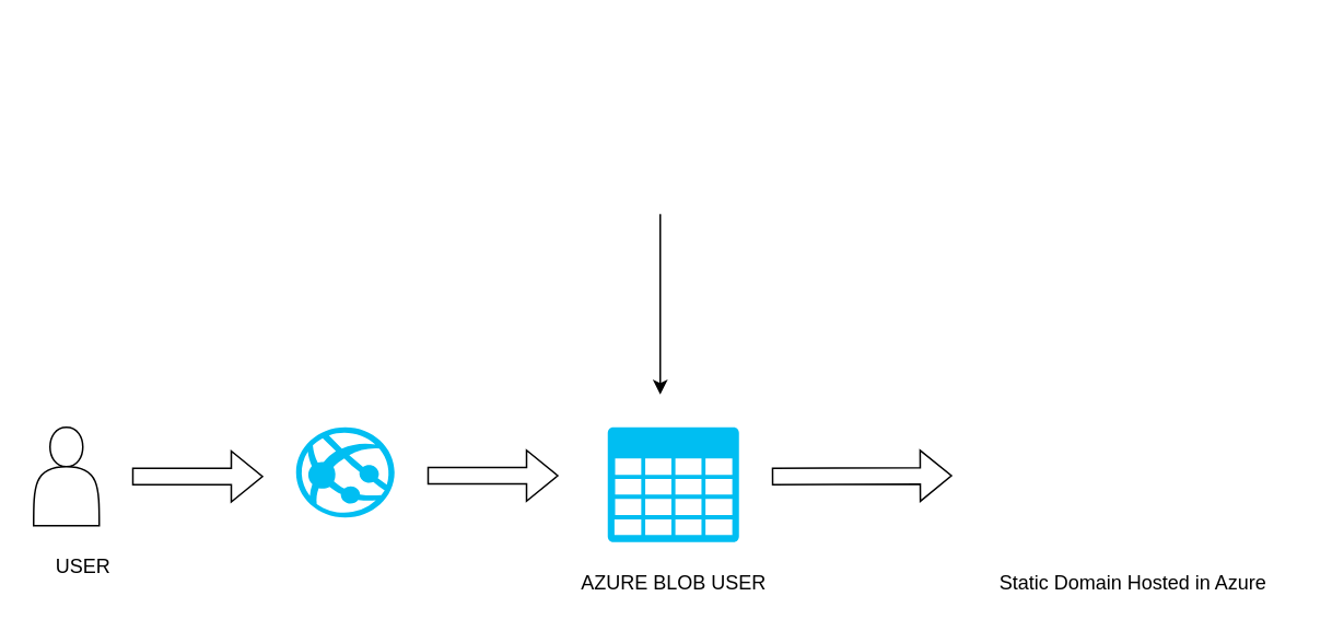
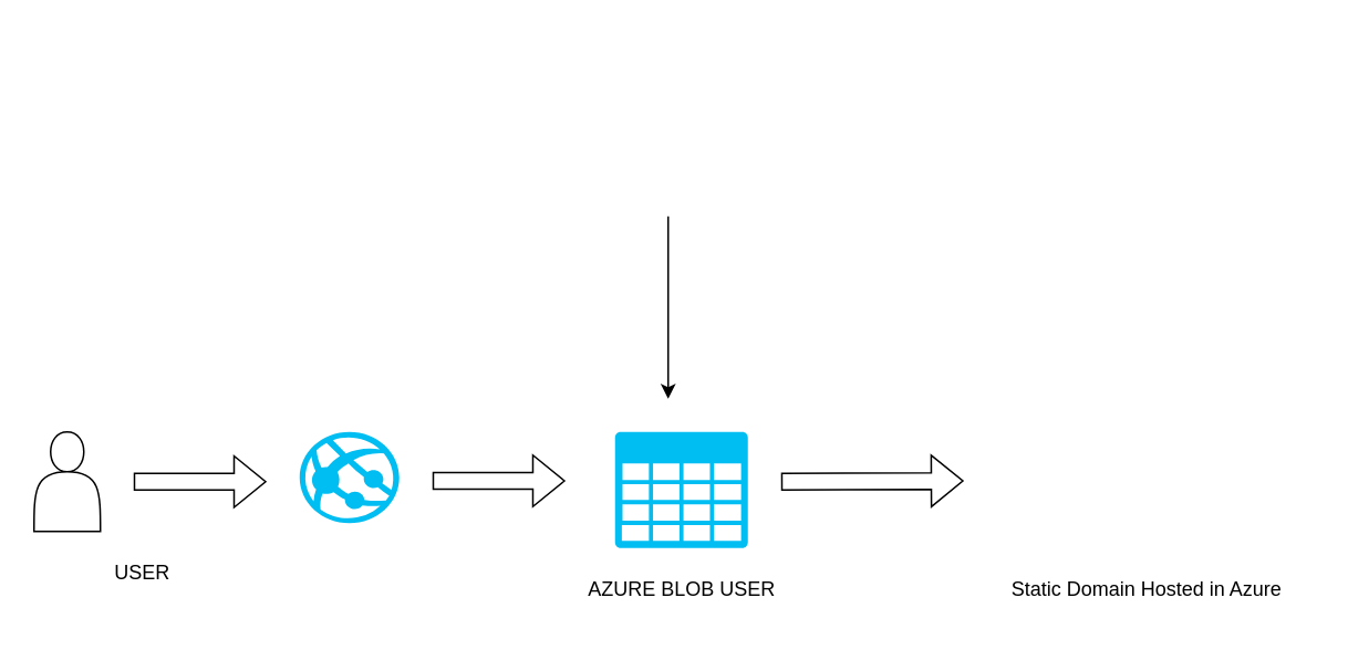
- <mxCell id="9" value="USER" style="text;html=1;align=center;verticalAlign=middle;resizable=0;points=[];autosize=1;strokeColor=none;fillColor=none;" vertex="1" parent="1"><mxGeometry x="20" y="330" width="60" height="30" as="geometry" /></mxCell>
+ <mxCell id="9" value="USER" style="text;html=1;align=center;verticalAlign=middle;resizable=0;points=[];autosize=1;strokeColor=none;fillColor=none;" vertex="1" parent="1"><mxGeometry x="55" y="330" width="60" height="30" as="geometry" /></mxCell>
